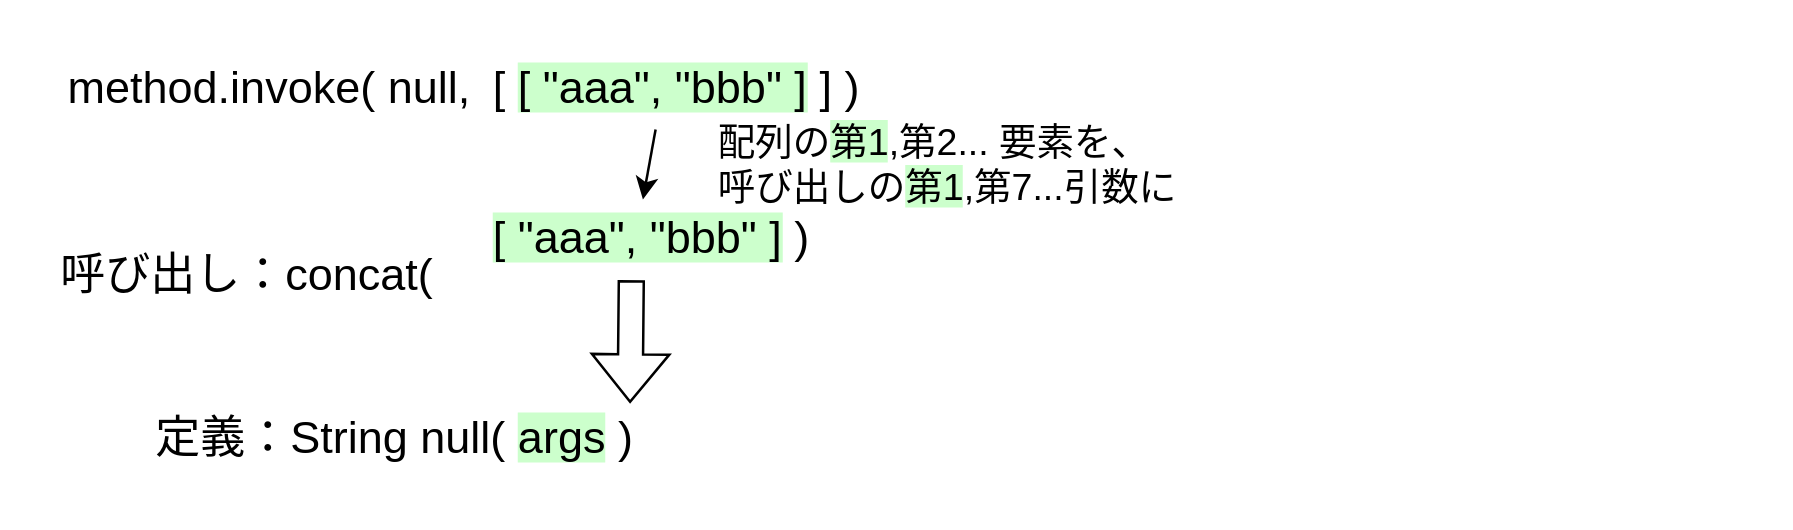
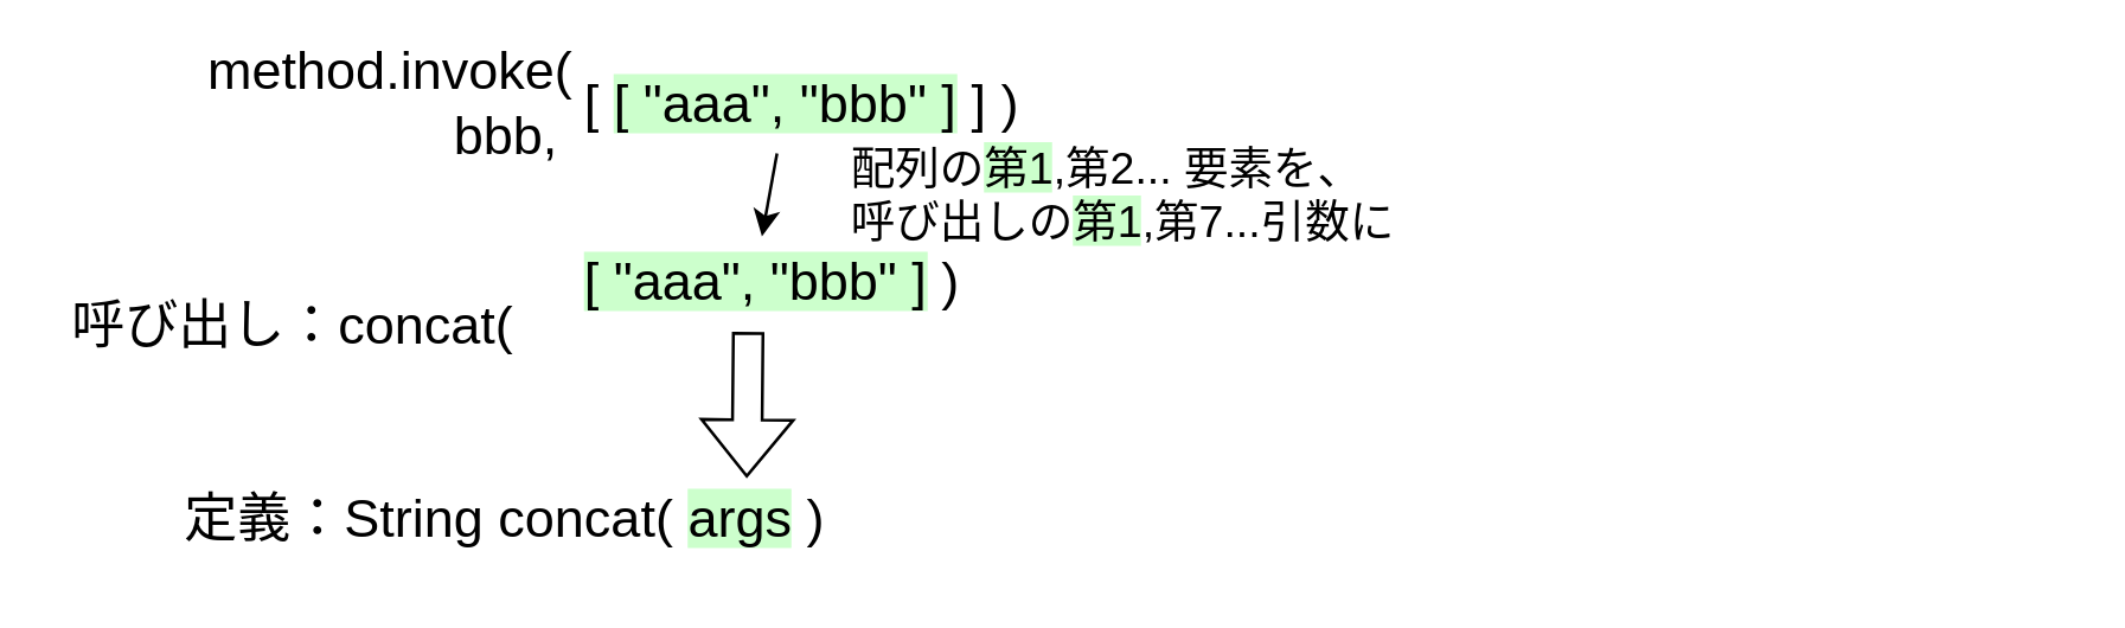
- <mxCell id="2" value="method.invoke( null,&amp;nbsp;" style="text;html=1;strokeColor=none;fillColor=none;align=right;verticalAlign=middle;whiteSpace=wrap;rounded=0;fontSize=18;" parent="1" vertex="1"><mxGeometry x="25" y="20" width="170" height="30" as="geometry" /></mxCell>
+ <mxCell id="2" value="method.invoke( bbb,&amp;nbsp;" style="text;html=1;strokeColor=none;fillColor=none;align=right;verticalAlign=middle;whiteSpace=wrap;rounded=0;fontSize=18;" parent="1" vertex="1"><mxGeometry x="25" y="20" width="170" height="30" as="geometry" /></mxCell>
- <mxCell id="4" value="定義：String null( &lt;span style=&quot;background-color: rgb(204, 255, 204);&quot;&gt;args&lt;/span&gt; )" style="text;html=1;strokeColor=none;fillColor=none;align=left;verticalAlign=middle;whiteSpace=wrap;rounded=0;fontSize=18;" parent="1" vertex="1"><mxGeometry x="60" y="160" width="220" height="30" as="geometry" /></mxCell>
+ <mxCell id="4" value="定義：String concat( &lt;span style=&quot;background-color: rgb(204, 255, 204);&quot;&gt;args&lt;/span&gt; )" style="text;html=1;strokeColor=none;fillColor=none;align=left;verticalAlign=middle;whiteSpace=wrap;rounded=0;fontSize=18;" parent="1" vertex="1"><mxGeometry x="60" y="160" width="220" height="30" as="geometry" /></mxCell>
